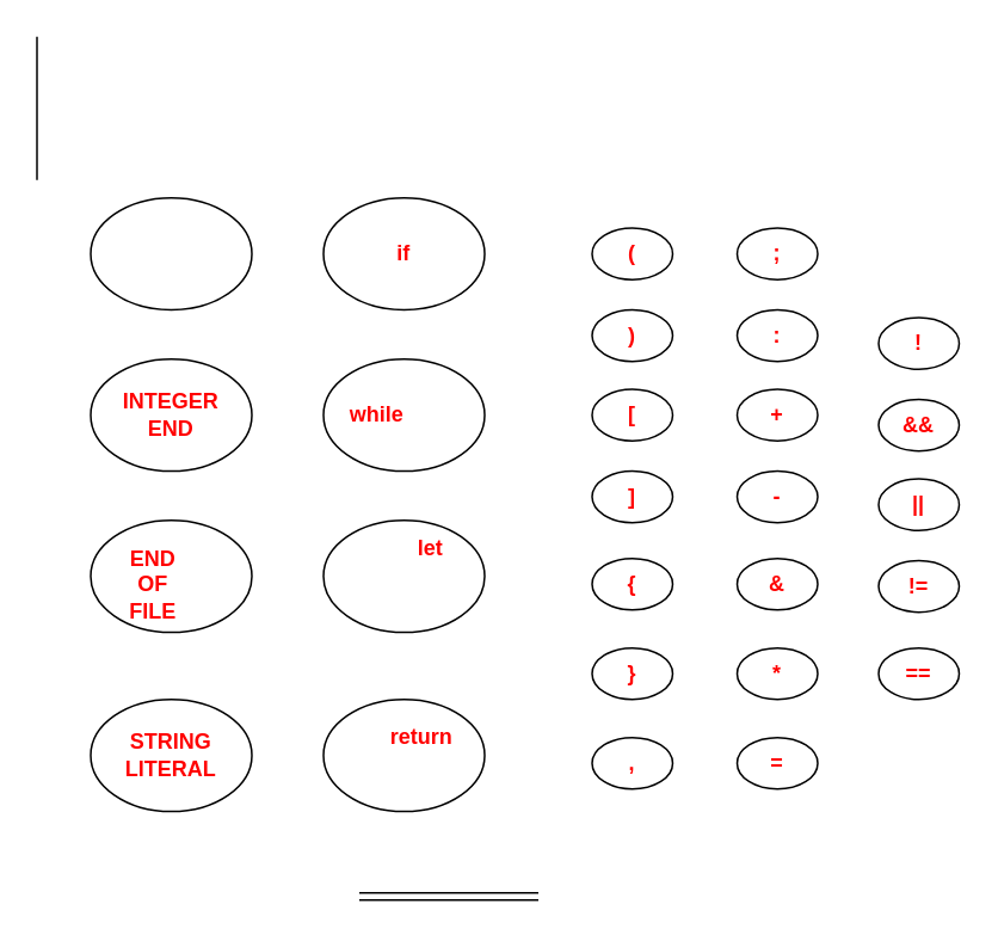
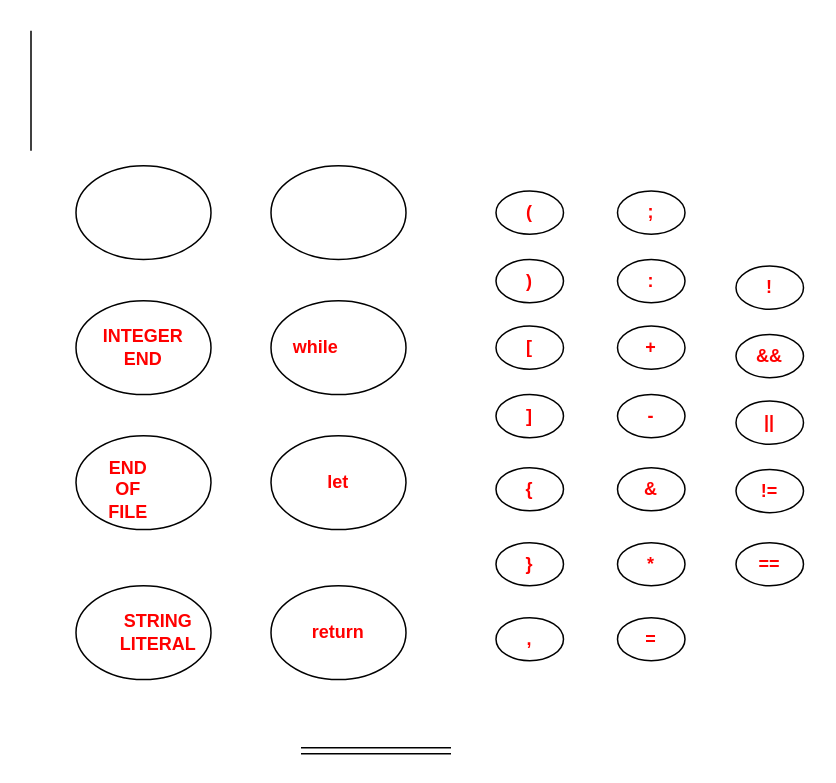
- <mxCell id="10" value="&lt;font color=&quot;#ff0000&quot;&gt;&lt;b&gt;if&lt;/b&gt;&lt;/font&gt;" style="text;html=1;strokeColor=none;fillColor=none;align=center;verticalAlign=middle;whiteSpace=wrap;rounded=0;" vertex="1" parent="1"><mxGeometry x="205" y="131.25" width="40" height="20" as="geometry" /></mxCell>
- <mxCell id="14" value="&lt;font color=&quot;#ff0000&quot;&gt;&lt;b&gt;let&lt;/b&gt;&lt;/font&gt;" style="text;html=1;strokeColor=none;fillColor=none;align=center;verticalAlign=middle;whiteSpace=wrap;rounded=0;" vertex="1" parent="1"><mxGeometry x="220" y="296.25" width="40" height="20" as="geometry" /></mxCell>
+ <mxCell id="14" value="&lt;font color=&quot;#ff0000&quot;&gt;&lt;b&gt;let&lt;/b&gt;&lt;/font&gt;" style="text;html=1;strokeColor=none;fillColor=none;align=center;verticalAlign=middle;whiteSpace=wrap;rounded=0;" vertex="1" parent="1"><mxGeometry x="205" y="311.25" width="40" height="20" as="geometry" /></mxCell>
- <mxCell id="16" value="&lt;font color=&quot;#ff0000&quot;&gt;&lt;b&gt;return&lt;/b&gt;&lt;/font&gt;" style="text;html=1;strokeColor=none;fillColor=none;align=center;verticalAlign=middle;whiteSpace=wrap;rounded=0;" vertex="1" parent="1"><mxGeometry x="215" y="401.25" width="40" height="20" as="geometry" /></mxCell>
+ <mxCell id="16" value="&lt;font color=&quot;#ff0000&quot;&gt;&lt;b&gt;return&lt;/b&gt;&lt;/font&gt;" style="text;html=1;strokeColor=none;fillColor=none;align=center;verticalAlign=middle;whiteSpace=wrap;rounded=0;" vertex="1" parent="1"><mxGeometry x="205" y="411.25" width="40" height="20" as="geometry" /></mxCell>
- <mxCell id="8" value="&lt;font color=&quot;#ff0000&quot;&gt;&lt;b&gt;STRING LITERAL&lt;/b&gt;&lt;/font&gt;" style="text;html=1;strokeColor=none;fillColor=none;align=center;verticalAlign=middle;whiteSpace=wrap;rounded=0;" vertex="1" parent="1"><mxGeometry x="75" y="411.25" width="40" height="20" as="geometry" /></mxCell>
+ <mxCell id="8" value="&lt;font color=&quot;#ff0000&quot;&gt;&lt;b&gt;STRING LITERAL&lt;/b&gt;&lt;/font&gt;" style="text;html=1;strokeColor=none;fillColor=none;align=center;verticalAlign=middle;whiteSpace=wrap;rounded=0;" vertex="1" parent="1"><mxGeometry x="85" y="411.25" width="40" height="20" as="geometry" /></mxCell>
